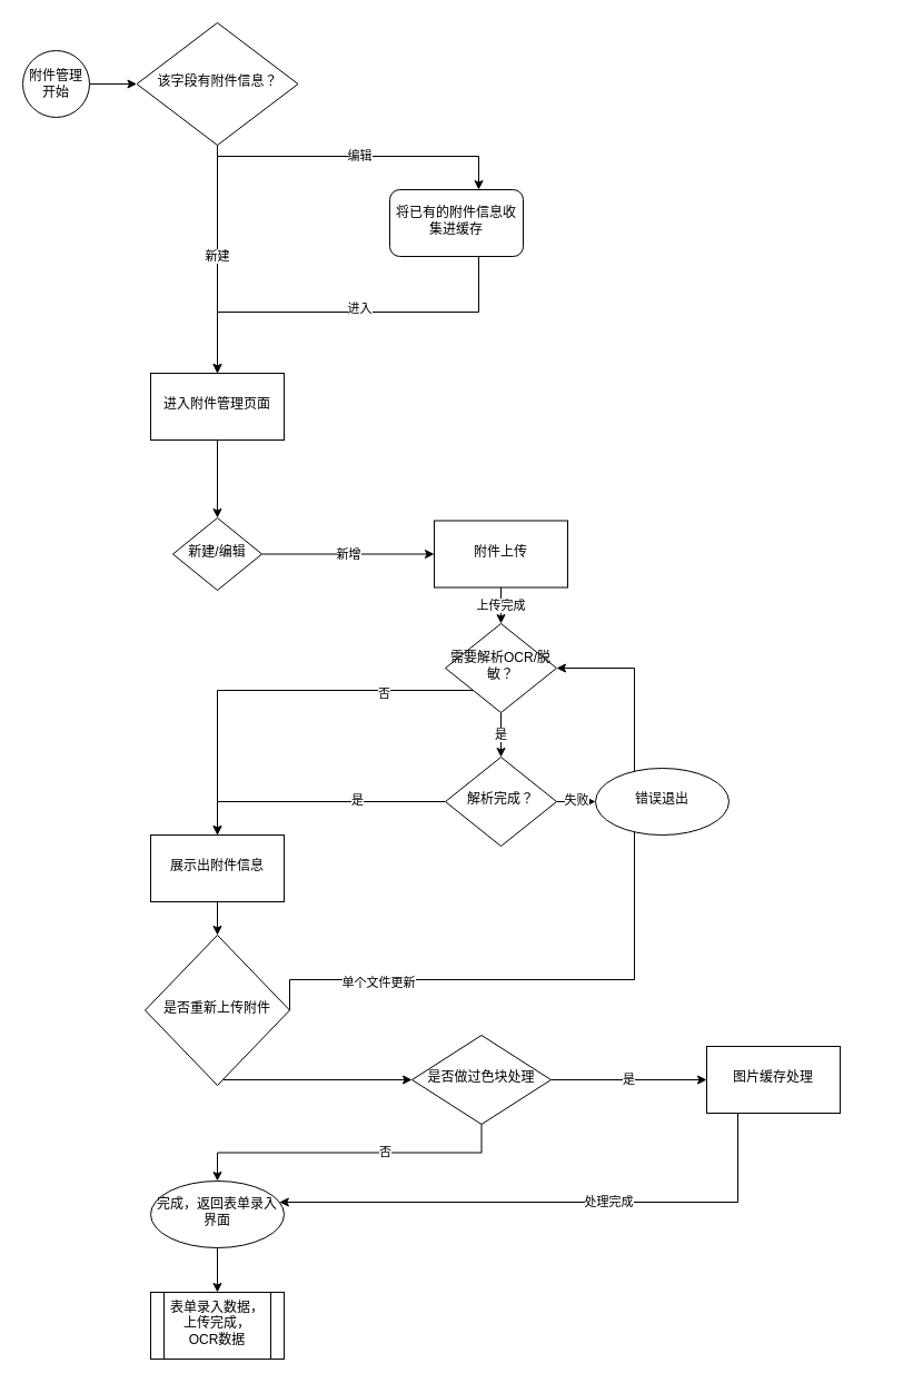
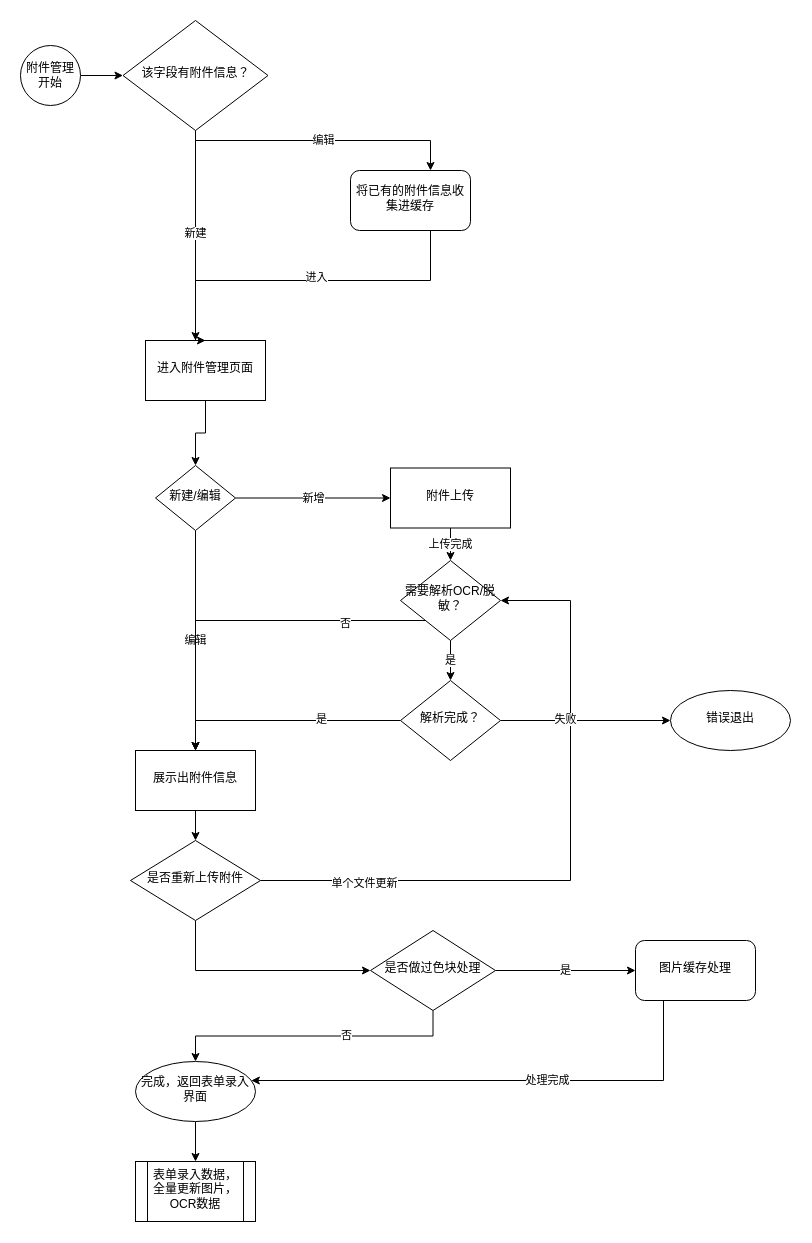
- <mxCell id="8" value="进入附件管理页面" style="whiteSpace=wrap;html=1;shadow=0;strokeWidth=1;spacing=6;spacingTop=-4;" vertex="1" parent="1"><mxGeometry x="135" y="335" width="120" height="60" as="geometry" /></mxCell>
+ <mxCell id="8" value="进入附件管理页面" style="whiteSpace=wrap;html=1;shadow=0;strokeWidth=1;spacing=6;spacingTop=-4;" vertex="1" parent="1"><mxGeometry x="145" y="340" width="120" height="60" as="geometry" /></mxCell>
+ <mxCell id="12" value="编辑" style="edgeStyle=orthogonalEdgeStyle;rounded=0;orthogonalLoop=1;jettySize=auto;html=1;" edge="1" parent="1" source="14" target="16"><mxGeometry relative="1" as="geometry" /></mxCell>
- <mxCell id="33" value="错误退出" style="ellipse;whiteSpace=wrap;html=1;shadow=0;strokeWidth=1;spacing=6;spacingTop=-4;" vertex="1" parent="1"><mxGeometry x="535" y="690" width="120" height="60" as="geometry" /></mxCell>
+ <mxCell id="33" value="错误退出" style="ellipse;whiteSpace=wrap;html=1;shadow=0;strokeWidth=1;spacing=6;spacingTop=-4;" vertex="1" parent="1"><mxGeometry x="670" y="690" width="120" height="60" as="geometry" /></mxCell>
- <mxCell id="23" value="是否重新上传附件" style="rhombus;whiteSpace=wrap;html=1;shadow=0;strokeWidth=1;spacing=6;spacingTop=-4;" vertex="1" parent="1"><mxGeometry x="130" y="840" width="130" height="135" as="geometry" /></mxCell>
+ <mxCell id="23" value="是否重新上传附件" style="rhombus;whiteSpace=wrap;html=1;shadow=0;strokeWidth=1;spacing=6;spacingTop=-4;" vertex="1" parent="1"><mxGeometry x="130" y="840" width="130" height="80" as="geometry" /></mxCell>
- <mxCell id="42" value="图片缓存处理" style="whiteSpace=wrap;html=1;shadow=0;strokeWidth=1;spacing=6;spacingTop=-4;" vertex="1" parent="1"><mxGeometry x="635" y="940" width="120" height="60" as="geometry" /></mxCell>
+ <mxCell id="42" value="图片缓存处理" style="whiteSpace=wrap;html=1;shadow=0;strokeWidth=1;spacing=6;spacingTop=-4;rounded=1;" vertex="1" parent="1"><mxGeometry x="635" y="940" width="120" height="60" as="geometry" /></mxCell>
- <mxCell id="43" value="表单录入数据，&lt;br&gt;上传完成，&lt;br&gt;OCR数据" style="shape=process;whiteSpace=wrap;html=1;backgroundOutline=1;shadow=0;strokeWidth=1;spacing=6;spacingTop=-4;" vertex="1" parent="1"><mxGeometry x="135" y="1161" width="120" height="60" as="geometry" /></mxCell>
+ <mxCell id="43" value="表单录入数据，&lt;br&gt;全量更新图片，&lt;br&gt;OCR数据" style="shape=process;whiteSpace=wrap;html=1;backgroundOutline=1;shadow=0;strokeWidth=1;spacing=6;spacingTop=-4;" vertex="1" parent="1"><mxGeometry x="135" y="1161" width="120" height="60" as="geometry" /></mxCell>
